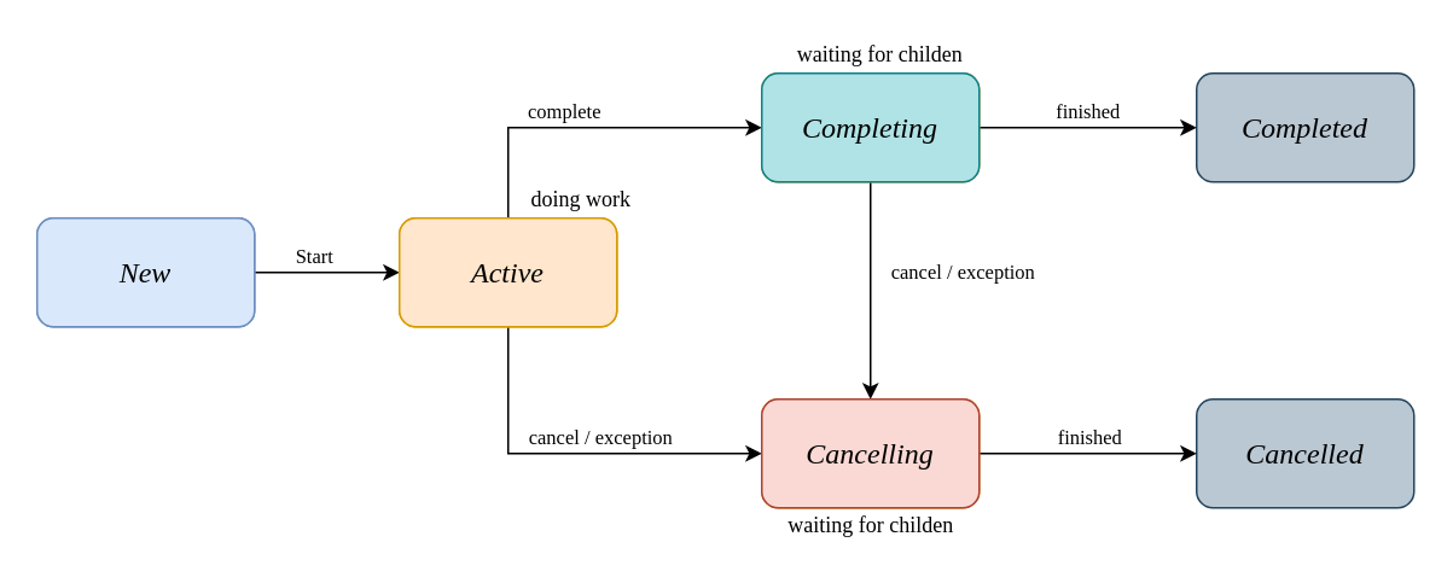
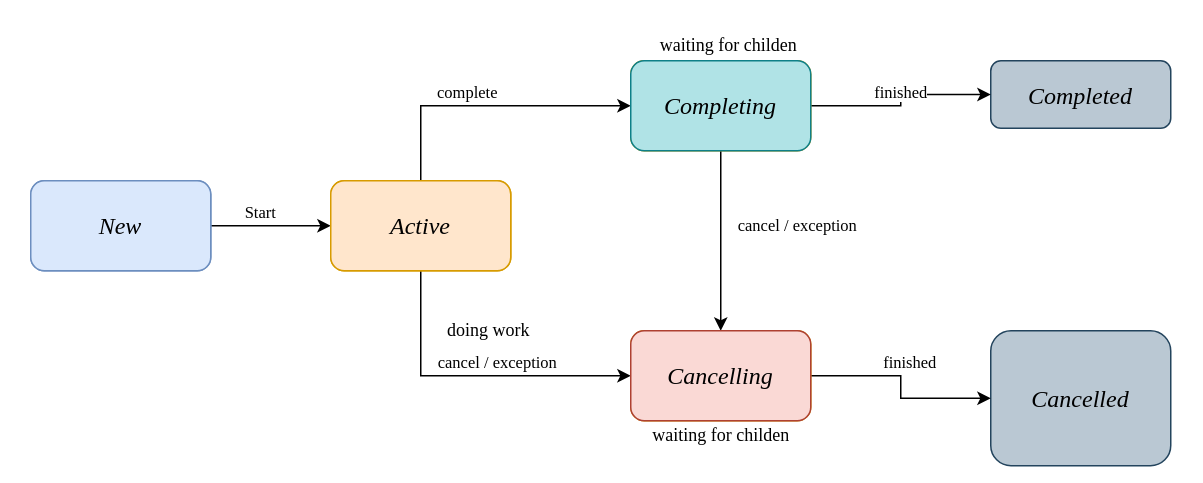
- <mxCell id="11" value="Completed" style="rounded=1;whiteSpace=wrap;html=1;fontFamily=IBM Plex Sans;fontSource=https%3A%2F%2Ffonts.googleapis.com%2Fcss%3Ffamily%3DIBM%2BPlex%2BSans;fillColor=#bac8d3;strokeColor=#23445d;fontSize=16;fontStyle=2" vertex="1" parent="1"><mxGeometry x="660" y="40" width="120" height="60" as="geometry" /></mxCell>
+ <mxCell id="11" value="Completed" style="rounded=1;whiteSpace=wrap;html=1;fontFamily=IBM Plex Sans;fontSource=https%3A%2F%2Ffonts.googleapis.com%2Fcss%3Ffamily%3DIBM%2BPlex%2BSans;fillColor=#bac8d3;strokeColor=#23445d;fontSize=16;fontStyle=2" vertex="1" parent="1"><mxGeometry x="660" y="40" width="120" height="45" as="geometry" /></mxCell>
- <mxCell id="18" value="doing work" style="text;html=1;align=center;verticalAlign=middle;resizable=0;points=[];autosize=1;strokeColor=none;fillColor=none;fontFamily=IBM Plex Sans;fontSource=https%3A%2F%2Ffonts.googleapis.com%2Fcss%3Ffamily%3DIBM%2BPlex%2BSans;" vertex="1" parent="1"><mxGeometry x="285" y="100" width="70" height="20" as="geometry" /></mxCell>
+ <mxCell id="18" value="doing work" style="text;html=1;align=center;verticalAlign=middle;resizable=0;points=[];autosize=1;strokeColor=none;fillColor=none;fontFamily=IBM Plex Sans;fontSource=https%3A%2F%2Ffonts.googleapis.com%2Fcss%3Ffamily%3DIBM%2BPlex%2BSans;" vertex="1" parent="1"><mxGeometry x="290" y="210" width="70" height="20" as="geometry" /></mxCell>
- <mxCell id="10" value="Cancelled" style="rounded=1;whiteSpace=wrap;html=1;fontFamily=IBM Plex Sans;fontSource=https%3A%2F%2Ffonts.googleapis.com%2Fcss%3Ffamily%3DIBM%2BPlex%2BSans;fillColor=#bac8d3;strokeColor=#23445d;fontSize=16;fontStyle=2" vertex="1" parent="1"><mxGeometry x="660" y="220" width="120" height="60" as="geometry" /></mxCell>
+ <mxCell id="10" value="Cancelled" style="rounded=1;whiteSpace=wrap;html=1;fontFamily=IBM Plex Sans;fontSource=https%3A%2F%2Ffonts.googleapis.com%2Fcss%3Ffamily%3DIBM%2BPlex%2BSans;fillColor=#bac8d3;strokeColor=#23445d;fontSize=16;fontStyle=2" vertex="1" parent="1"><mxGeometry x="660" y="220" width="120" height="90" as="geometry" /></mxCell>
